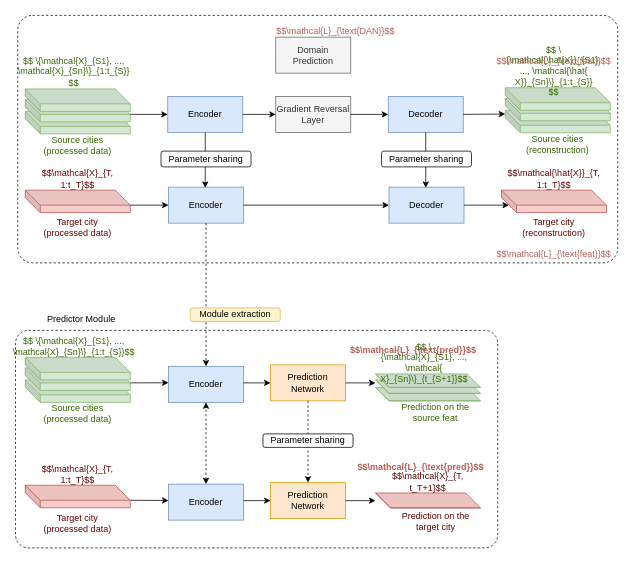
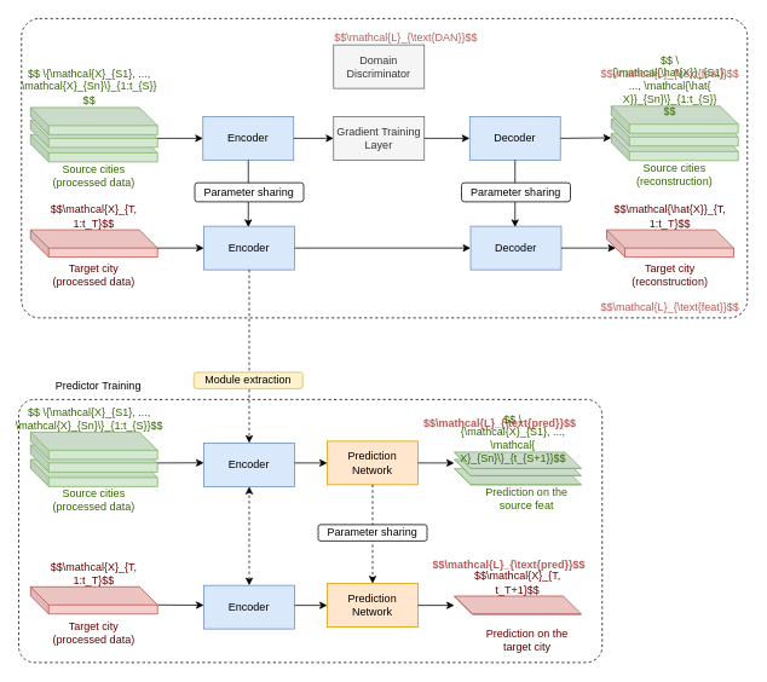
- <mxCell id="66" value="Domain Prediction" style="rounded=0;whiteSpace=wrap;html=1;fillColor=#f5f5f5;fontColor=#333333;strokeColor=#666666;" parent="1" vertex="1"><mxGeometry x="367" y="49" width="100" height="48" as="geometry" /></mxCell>
+ <mxCell id="66" value="Domain Discriminator" style="rounded=0;whiteSpace=wrap;html=1;fillColor=#f5f5f5;fontColor=#333333;strokeColor=#666666;" parent="1" vertex="1"><mxGeometry x="367" y="49" width="100" height="48" as="geometry" /></mxCell>
- <mxCell id="64" value="Gradient Reversal Layer" style="rounded=0;whiteSpace=wrap;html=1;fillColor=#f5f5f5;strokeColor=#666666;fontColor=#333333;" parent="1" vertex="1"><mxGeometry x="367" y="128" width="100" height="48" as="geometry" /></mxCell>
+ <mxCell id="64" value="Gradient Training Layer" style="rounded=0;whiteSpace=wrap;html=1;fillColor=#f5f5f5;strokeColor=#666666;fontColor=#333333;" parent="1" vertex="1"><mxGeometry x="367" y="128" width="100" height="48" as="geometry" /></mxCell>
- <mxCell id="43" value="Module extraction" style="rounded=1;whiteSpace=wrap;html=1;fillColor=#fff2cc;strokeColor=#d6b656;" parent="1" vertex="1"><mxGeometry x="253" y="410" width="120" height="18" as="geometry" /></mxCell>
+ <mxCell id="43" value="Module extraction" style="rounded=1;whiteSpace=wrap;html=1;fillColor=#fff2cc;strokeColor=#d6b656;" parent="1" vertex="1"><mxGeometry x="213" y="410" width="120" height="18" as="geometry" /></mxCell>
- <mxCell id="58" value="Predictor Module" style="text;html=1;strokeColor=none;fillColor=none;align=center;verticalAlign=middle;whiteSpace=wrap;rounded=0;" parent="1" vertex="1"><mxGeometry x="48" y="410" width="120" height="30" as="geometry" /></mxCell>
+ <mxCell id="58" value="Predictor Training" style="text;html=1;strokeColor=none;fillColor=none;align=center;verticalAlign=middle;whiteSpace=wrap;rounded=0;" parent="1" vertex="1"><mxGeometry x="48" y="410" width="120" height="30" as="geometry" /></mxCell>
- <mxCell id="16" value="Prediction on the target city" style="text;html=1;strokeColor=none;fillColor=none;align=center;verticalAlign=middle;whiteSpace=wrap;rounded=0;fontColor=#660000;" parent="1" vertex="1"><mxGeometry x="522.5" y="679.5" width="115" height="30" as="geometry" /></mxCell>
+ <mxCell id="16" value="Prediction on the target city" style="text;html=1;strokeColor=none;fillColor=none;align=center;verticalAlign=middle;whiteSpace=wrap;rounded=0;fontColor=#660000;" parent="1" vertex="1"><mxGeometry x="522.5" y="689.5" width="115" height="30" as="geometry" /></mxCell>
